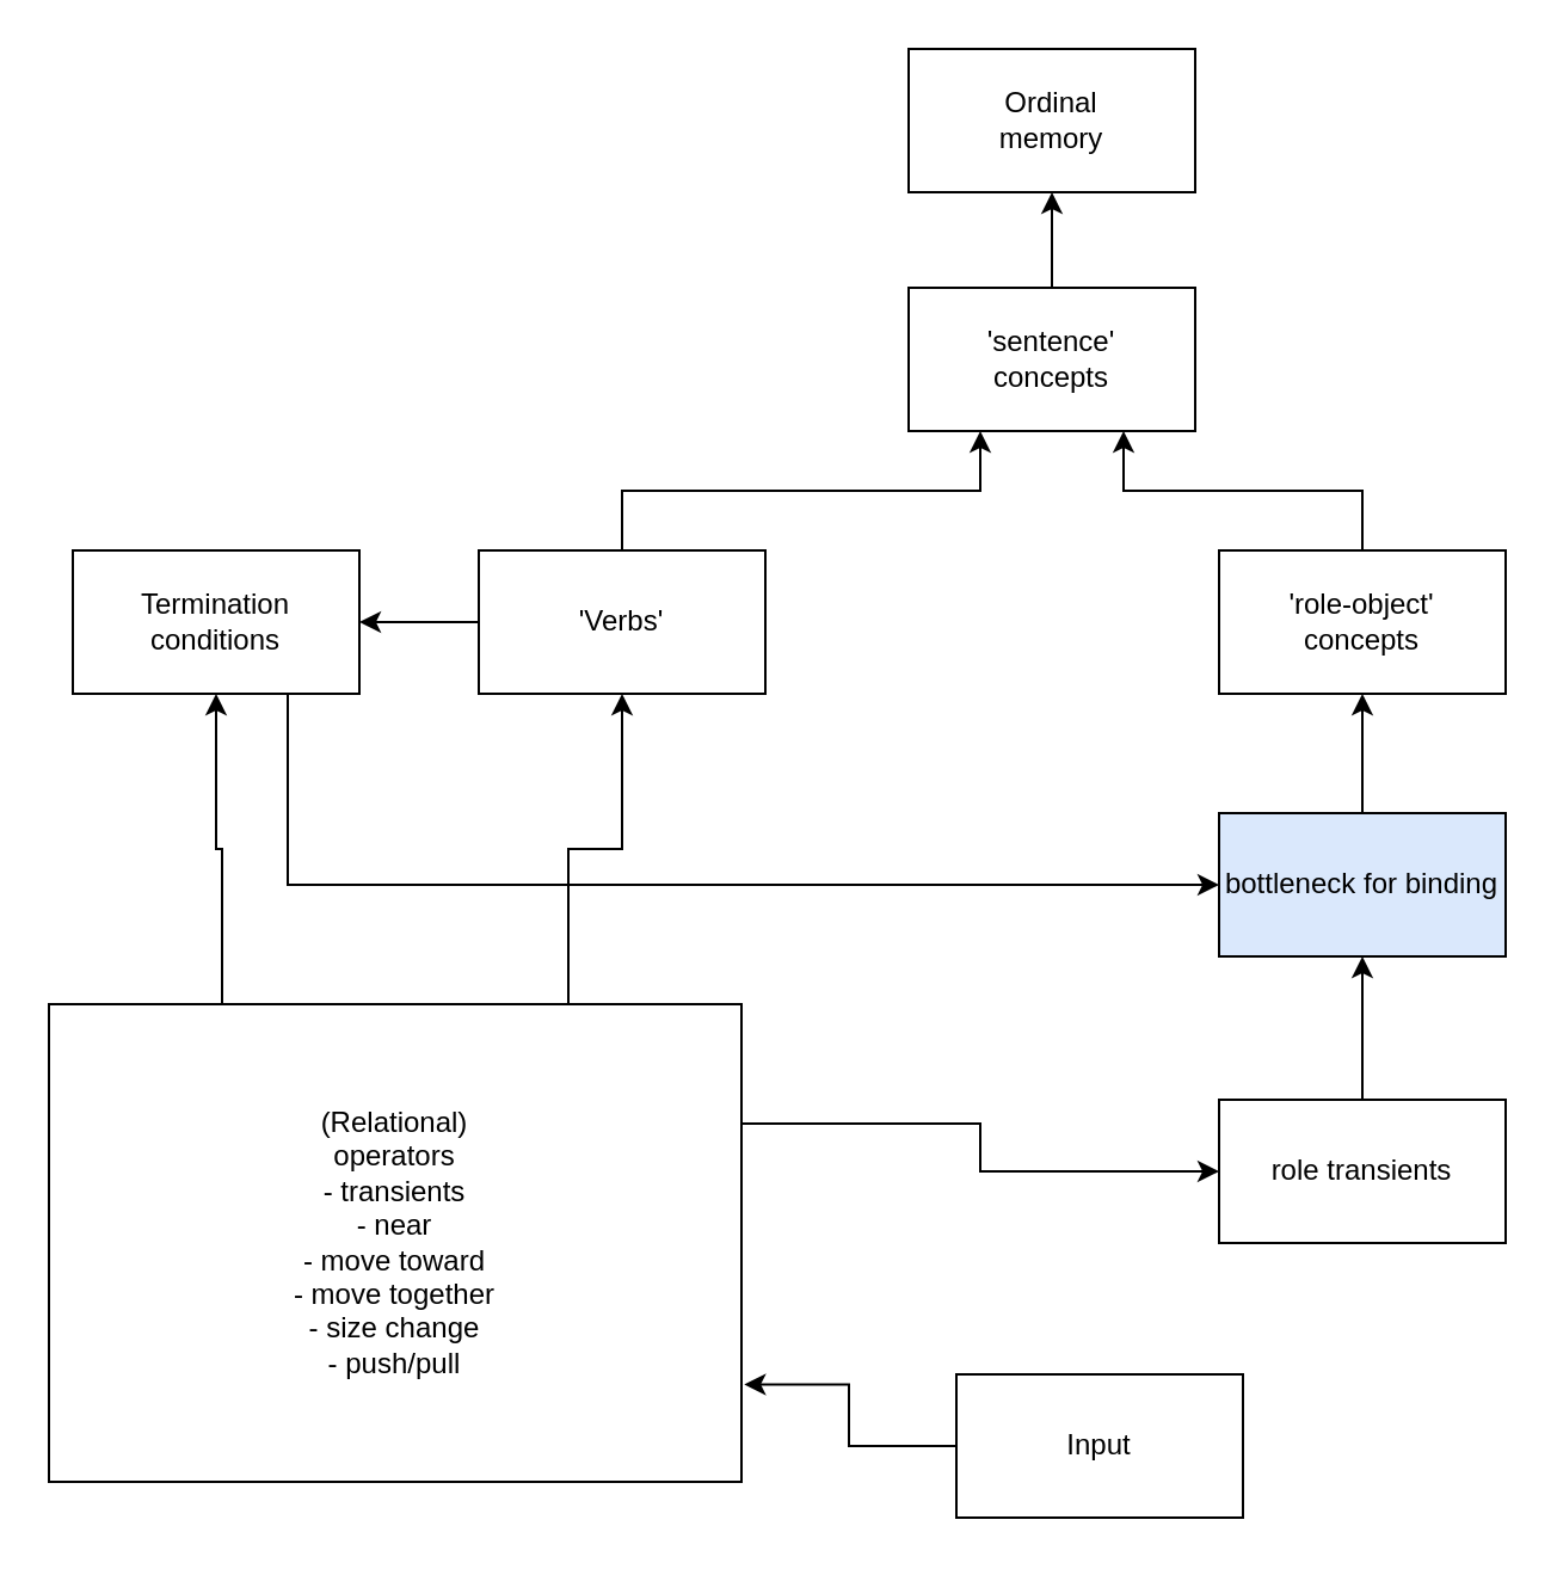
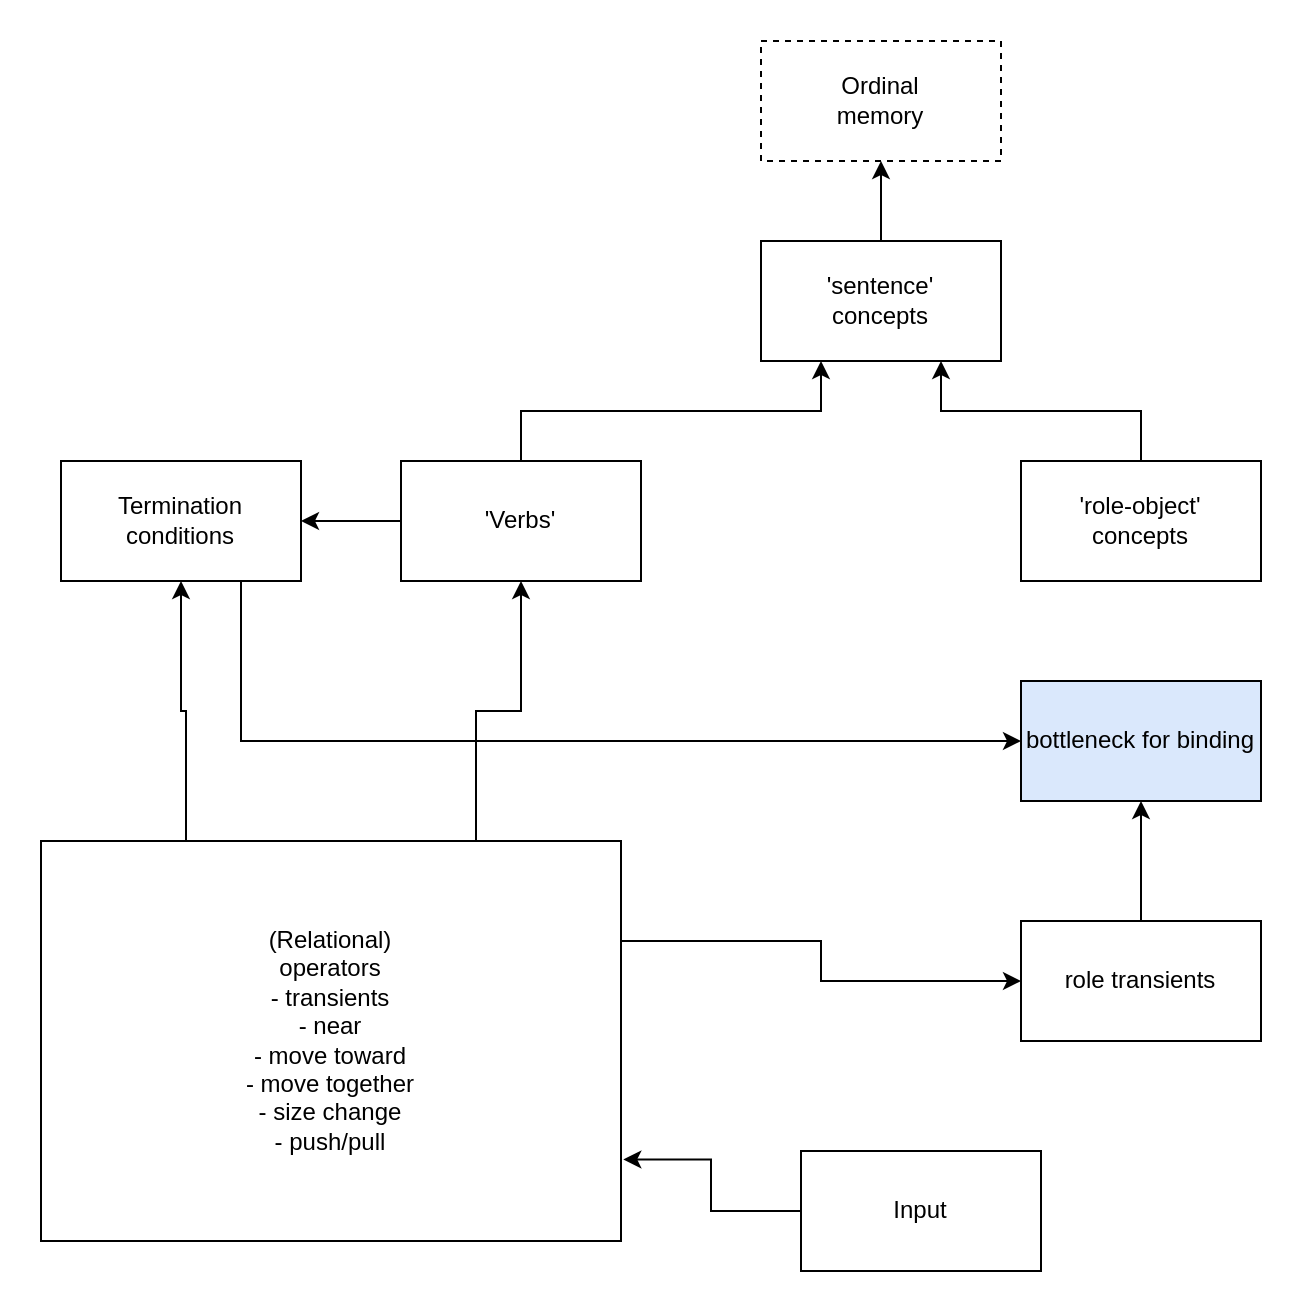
- <mxCell id="2" value="&lt;div&gt;Ordinal&lt;/div&gt;&lt;div&gt;memory&lt;br&gt;&lt;/div&gt;" style="rounded=0;whiteSpace=wrap;html=1;" vertex="1" parent="1"><mxGeometry x="380" y="20" width="120" height="60" as="geometry" /></mxCell>
+ <mxCell id="2" value="&lt;div&gt;Ordinal&lt;/div&gt;&lt;div&gt;memory&lt;br&gt;&lt;/div&gt;" style="rounded=0;whiteSpace=wrap;html=1;dashed=1;" vertex="1" parent="1"><mxGeometry x="380" y="20" width="120" height="60" as="geometry" /></mxCell>
- <mxCell id="7" style="edgeStyle=orthogonalEdgeStyle;rounded=0;orthogonalLoop=1;jettySize=auto;html=1;exitX=0.5;exitY=0;exitDx=0;exitDy=0;entryX=0.5;entryY=1;entryDx=0;entryDy=0;" edge="1" parent="1" source="8" target="6"><mxGeometry relative="1" as="geometry" /></mxCell>
